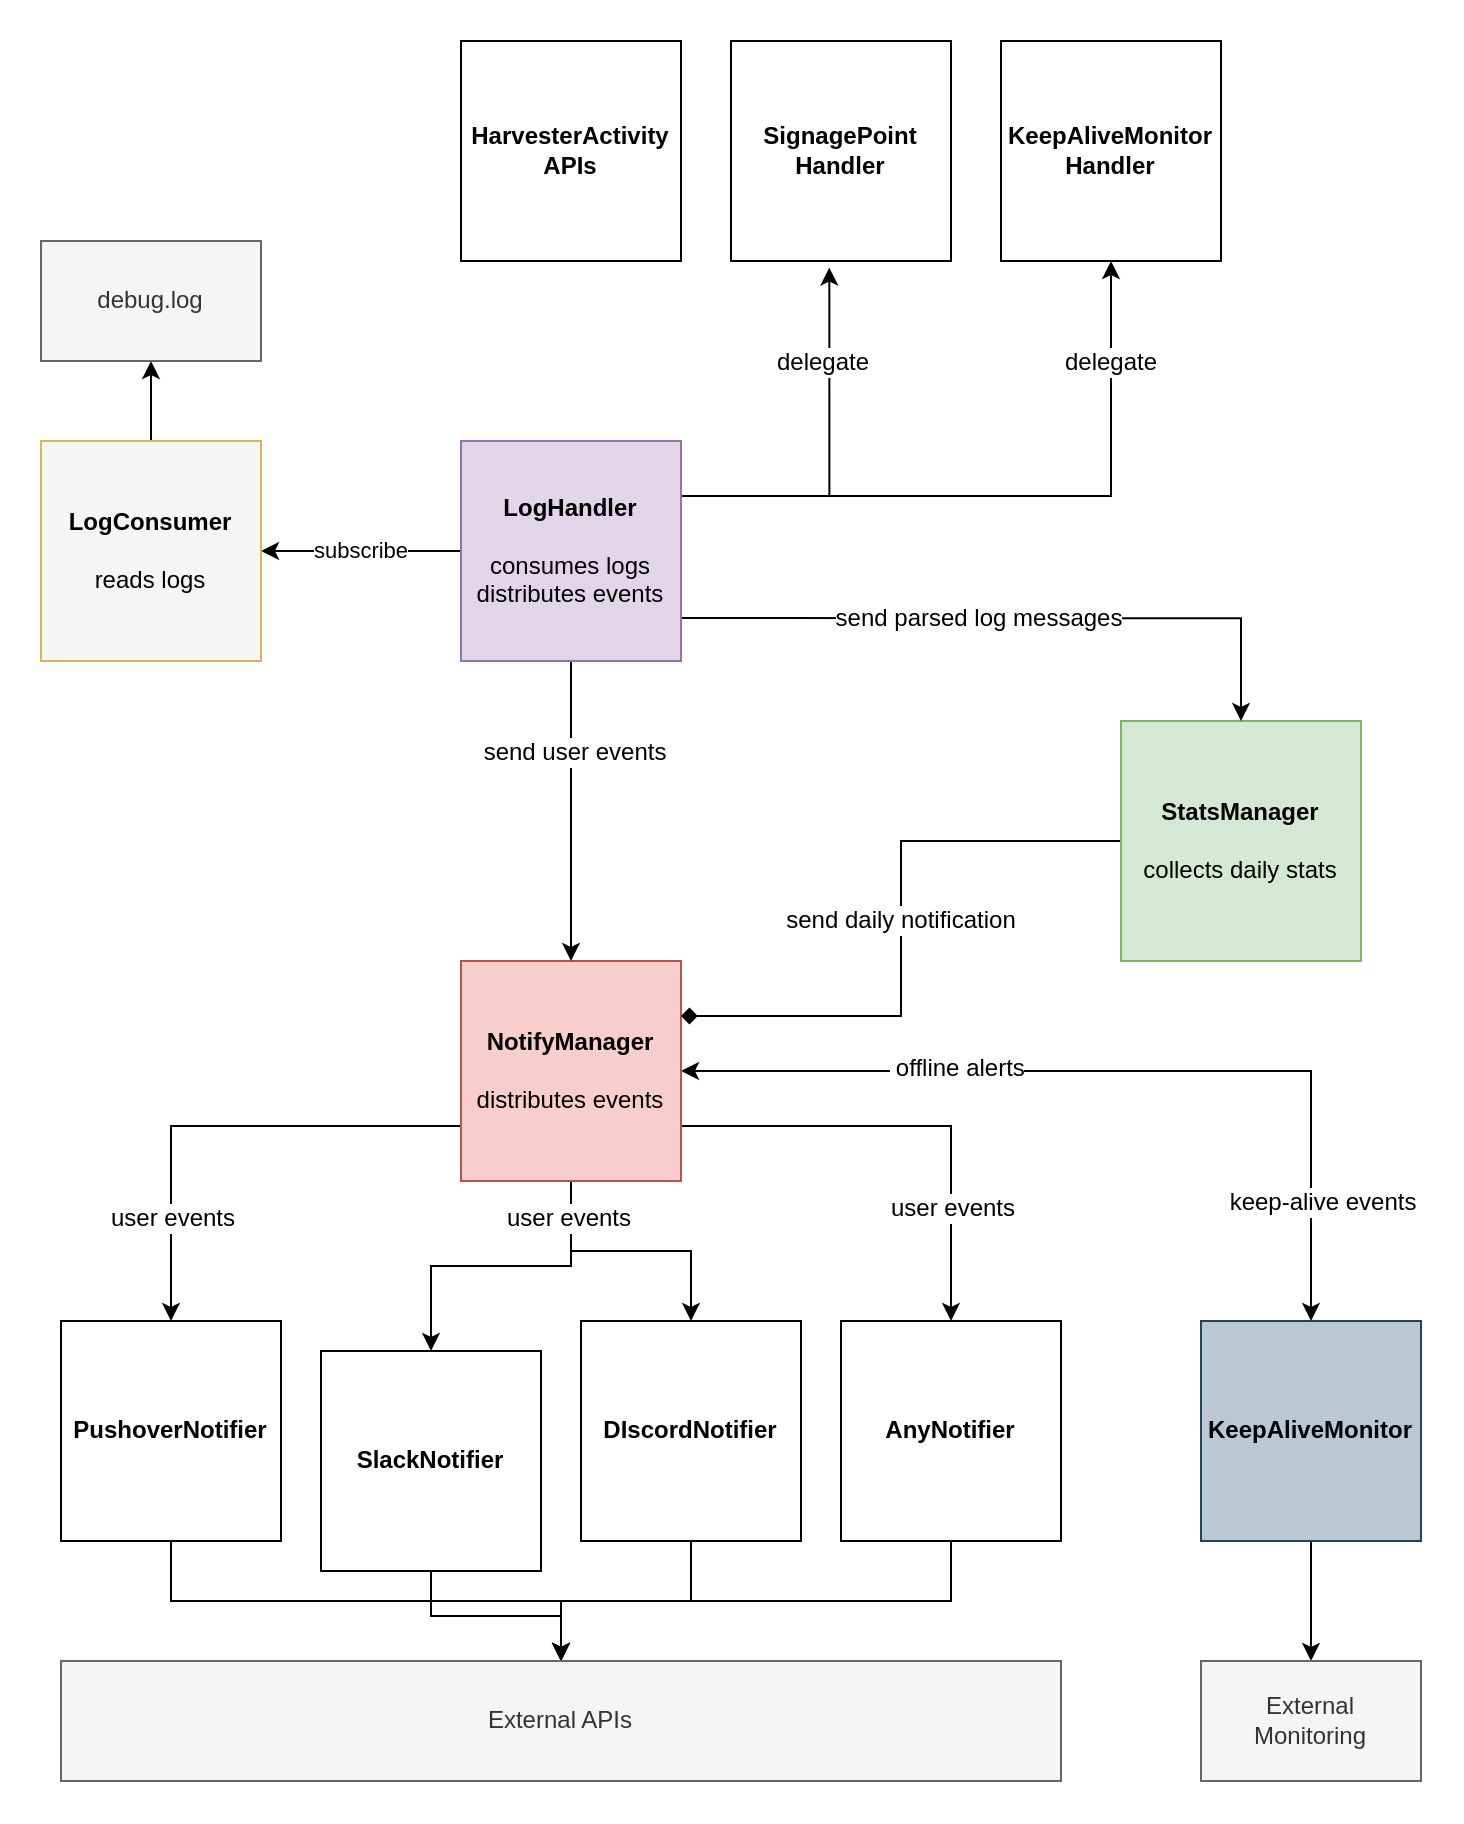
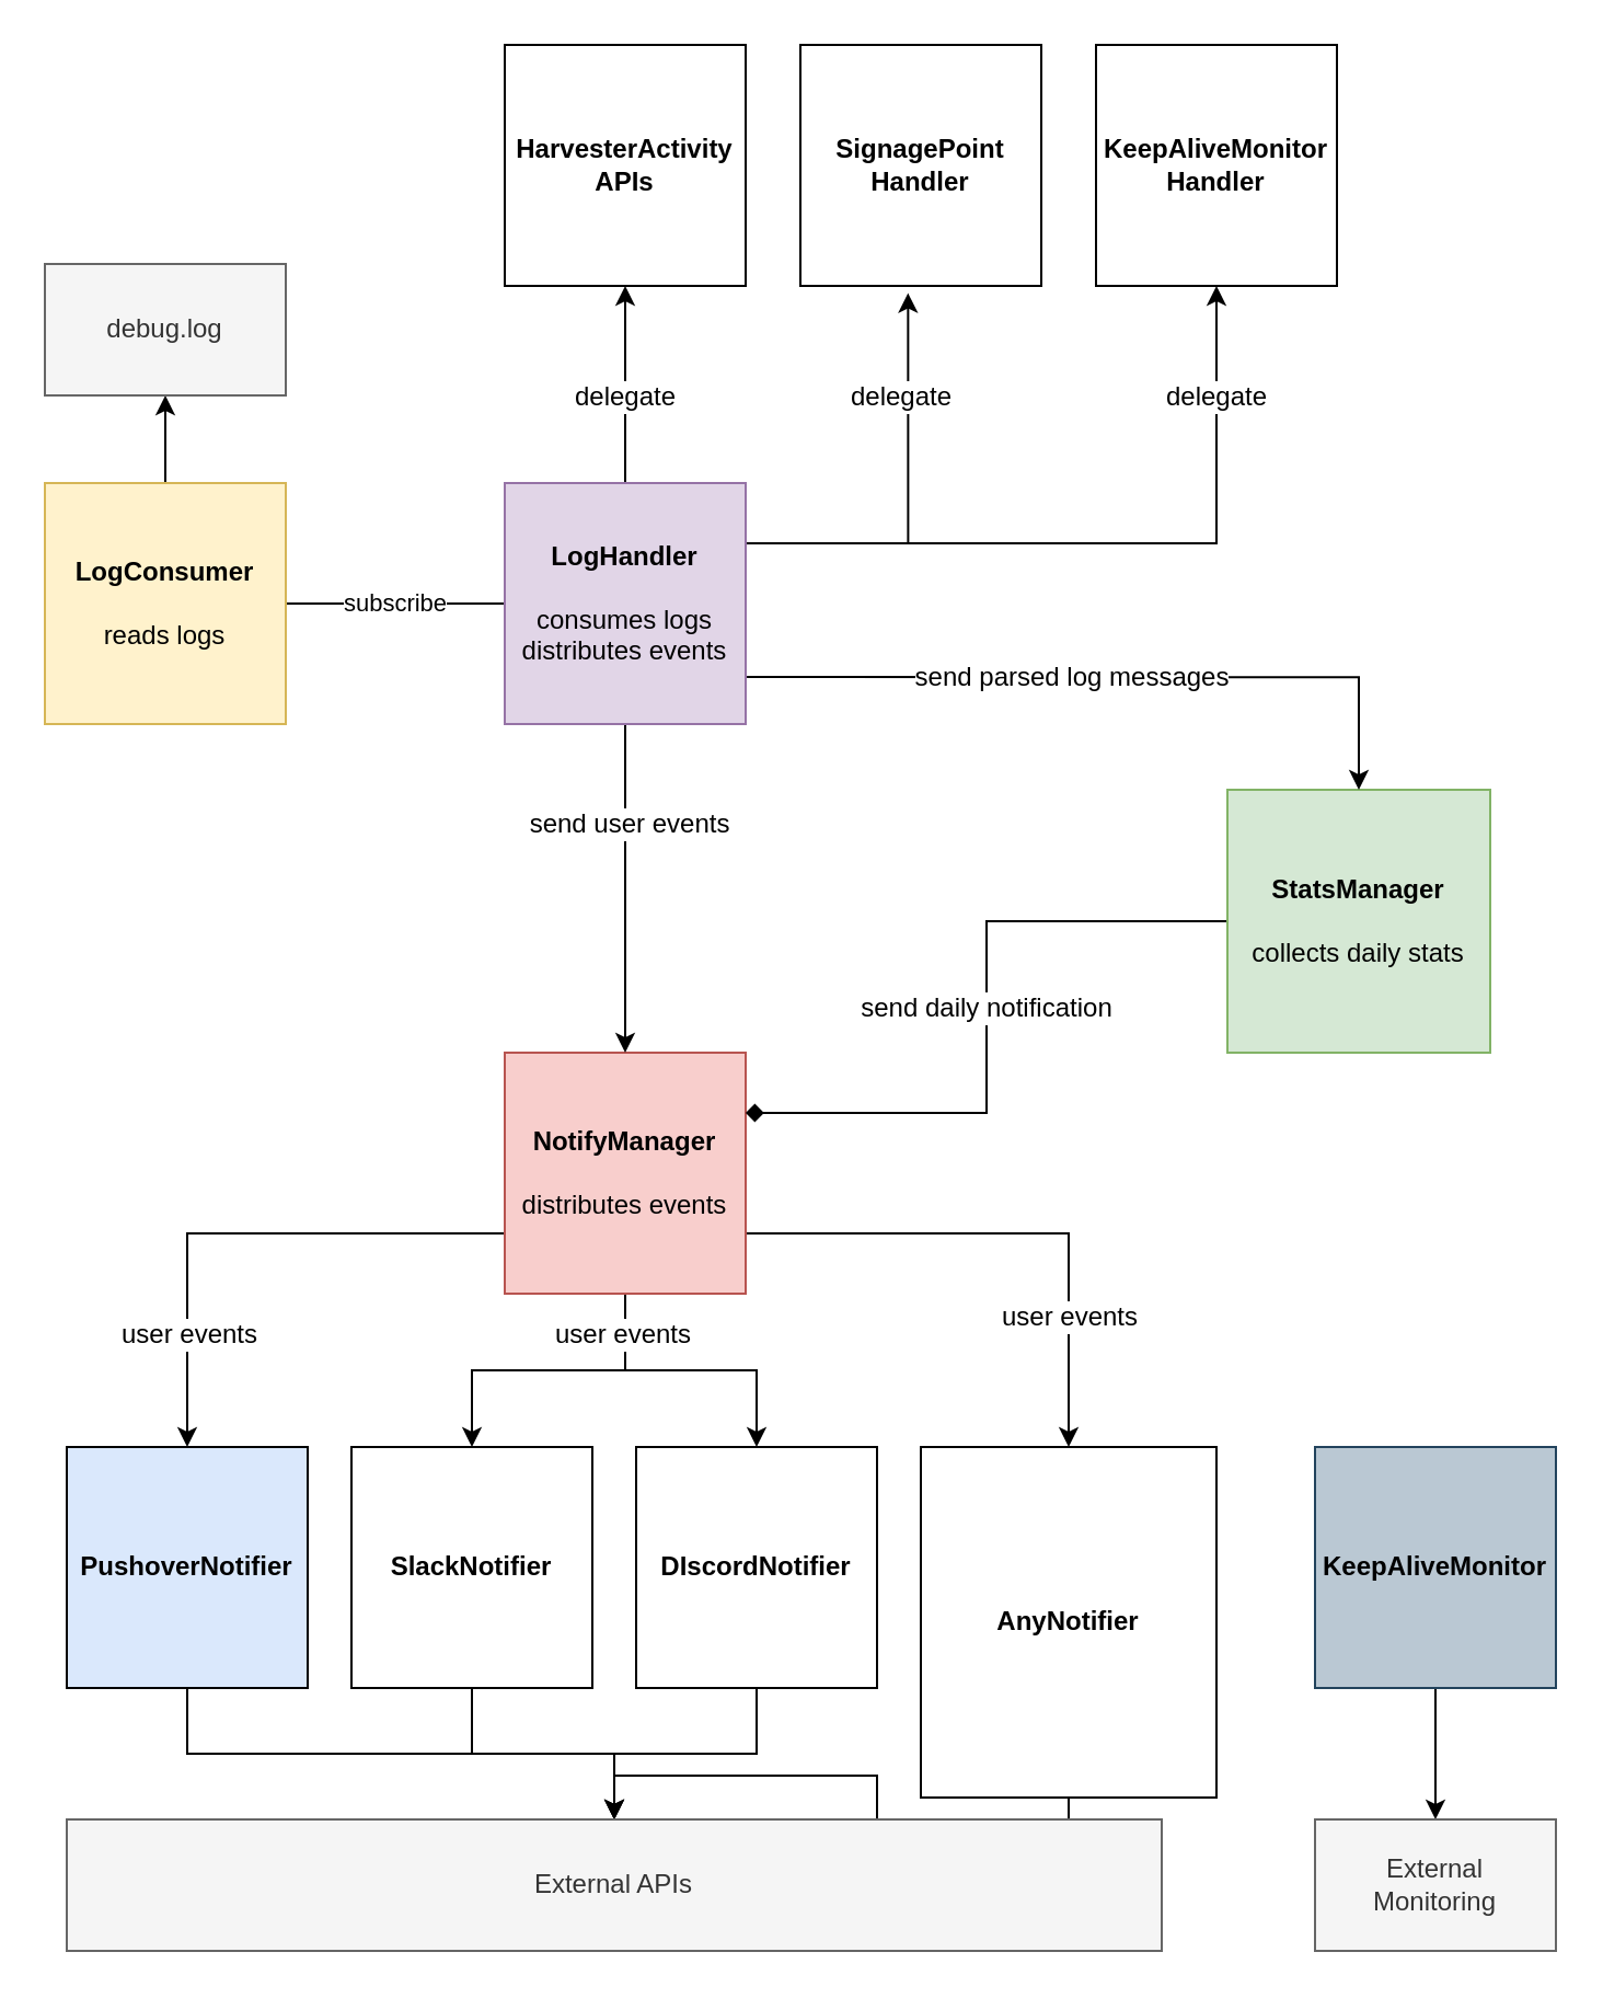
+ <mxCell id="29" style="edgeStyle=orthogonalEdgeStyle;rounded=0;orthogonalLoop=1;jettySize=auto;html=1;entryX=0.5;entryY=1;entryDx=0;entryDy=0;startArrow=none;startFill=0;" edge="1" parent="1" source="36" target="41"><mxGeometry relative="1" as="geometry" /></mxCell>
+ <mxCell id="30" value="delegate" style="text;html=1;resizable=0;points=[];align=center;verticalAlign=middle;labelBackgroundColor=#ffffff;" vertex="1" connectable="0" parent="29"><mxGeometry x="0.506" y="1" relative="1" as="geometry"><mxPoint x="0.5" y="28" as="offset" /></mxGeometry></mxCell>
- <mxCell id="38" value="&lt;b&gt;LogConsumer&lt;/b&gt;&lt;br&gt;&lt;br&gt;reads logs" style="whiteSpace=wrap;html=1;aspect=fixed;fillColor=#f5f5f5;strokeColor=#d6b656;" vertex="1" parent="1"><mxGeometry x="20" y="220" width="110" height="110" as="geometry" /></mxCell>
+ <mxCell id="38" value="&lt;b&gt;LogConsumer&lt;/b&gt;&lt;br&gt;&lt;br&gt;reads logs" style="whiteSpace=wrap;html=1;aspect=fixed;fillColor=#fff2cc;strokeColor=#d6b656;" vertex="1" parent="1"><mxGeometry x="20" y="220" width="110" height="110" as="geometry" /></mxCell>
- <mxCell id="35" value="subscribe" style="edgeStyle=orthogonalEdgeStyle;rounded=0;orthogonalLoop=1;jettySize=auto;html=1;startArrow=none;startFill=0;exitX=0;exitY=0.5;exitDx=0;exitDy=0;" edge="1" parent="1" source="36" target="38"><mxGeometry relative="1" as="geometry" /></mxCell>
+ <mxCell id="35" value="subscribe" style="edgeStyle=orthogonalEdgeStyle;rounded=0;orthogonalLoop=1;jettySize=auto;html=1;startArrow=none;startFill=0;exitX=0;exitY=0.5;exitDx=0;exitDy=0;endArrow=none;" edge="1" parent="1" source="36" target="38"><mxGeometry relative="1" as="geometry" /></mxCell>
- <mxCell id="11" style="edgeStyle=orthogonalEdgeStyle;rounded=0;orthogonalLoop=1;jettySize=auto;html=1;startArrow=classic;startFill=1;" edge="1" parent="1" source="14" target="3"><mxGeometry relative="1" as="geometry" /></mxCell>
- <mxCell id="12" value="keep-alive events" style="text;html=1;resizable=0;points=[];align=center;verticalAlign=middle;labelBackgroundColor=#ffffff;" vertex="1" connectable="0" parent="11"><mxGeometry x="0.398" y="-52" relative="1" as="geometry"><mxPoint x="12" y="13" as="offset" /></mxGeometry></mxCell>
- <mxCell id="13" value="&amp;nbsp;offline alerts" style="text;html=1;resizable=0;points=[];align=center;verticalAlign=middle;labelBackgroundColor=#ffffff;" vertex="1" connectable="0" parent="11"><mxGeometry x="-0.132" y="3" relative="1" as="geometry"><mxPoint x="-53.5" y="1.5" as="offset" /></mxGeometry></mxCell>
- <mxCell id="20" value="&lt;b&gt;PushoverNotifier&lt;/b&gt;" style="whiteSpace=wrap;html=1;aspect=fixed;" vertex="1" parent="1"><mxGeometry x="30" y="660" width="110" height="110" as="geometry" /></mxCell>
+ <mxCell id="20" value="&lt;b&gt;PushoverNotifier&lt;/b&gt;" style="whiteSpace=wrap;html=1;aspect=fixed;fillColor=#dae8fc;" vertex="1" parent="1"><mxGeometry x="30" y="660" width="110" height="110" as="geometry" /></mxCell>
- <mxCell id="22" value="&lt;b&gt;AnyNotifier&lt;/b&gt;" style="whiteSpace=wrap;html=1;aspect=fixed;" vertex="1" parent="1"><mxGeometry x="420" y="660" width="110" height="110" as="geometry" /></mxCell>
+ <mxCell id="22" value="&lt;b&gt;AnyNotifier&lt;/b&gt;" style="whiteSpace=wrap;html=1;aspect=fixed;" vertex="1" parent="1"><mxGeometry x="420" y="660" width="135" height="160" as="geometry" /></mxCell>
- <mxCell id="16" value="&lt;b&gt;SlackNotifier&lt;/b&gt;" style="whiteSpace=wrap;html=1;aspect=fixed;" vertex="1" parent="1"><mxGeometry x="160" y="675" width="110" height="110" as="geometry" /></mxCell>
+ <mxCell id="16" value="&lt;b&gt;SlackNotifier&lt;/b&gt;" style="whiteSpace=wrap;html=1;aspect=fixed;" vertex="1" parent="1"><mxGeometry x="160" y="660" width="110" height="110" as="geometry" /></mxCell>
